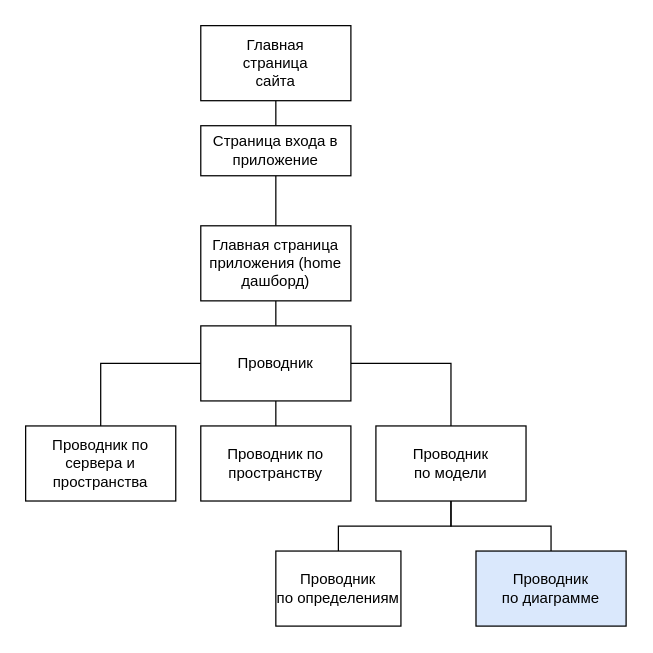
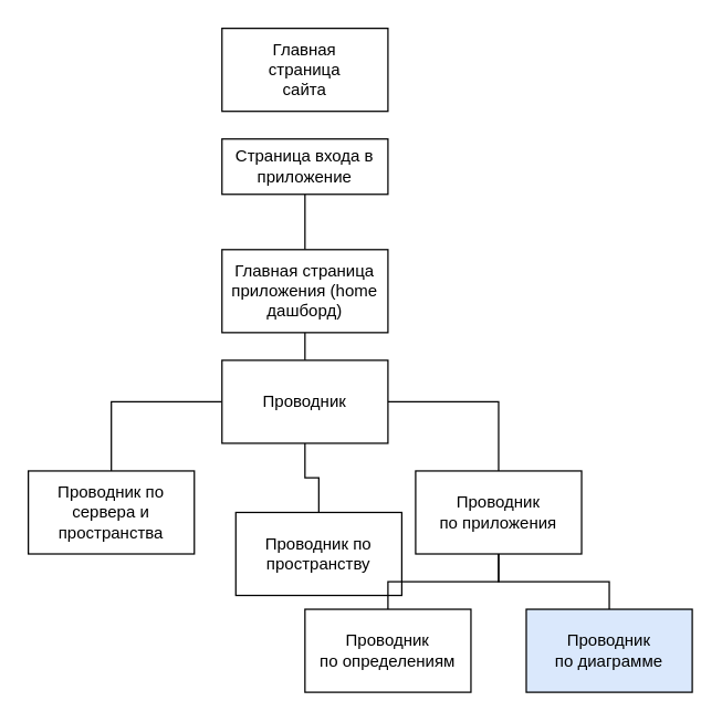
- <mxCell id="2" style="edgeStyle=orthogonalEdgeStyle;rounded=0;orthogonalLoop=1;jettySize=auto;html=1;entryX=0.5;entryY=0;entryDx=0;entryDy=0;startArrow=none;startFill=0;endArrow=none;endFill=0;" edge="1" parent="1" source="3" target="5"><mxGeometry relative="1" as="geometry" /></mxCell>
- <mxCell id="14" value="Проводник по&lt;br&gt;пространству" style="rounded=0;whiteSpace=wrap;html=1;" vertex="1" parent="1"><mxGeometry x="160" y="340" width="120" height="60" as="geometry" /></mxCell>
+ <mxCell id="14" value="Проводник по&lt;br&gt;пространству" style="rounded=0;whiteSpace=wrap;html=1;" vertex="1" parent="1"><mxGeometry x="170" y="370" width="120" height="60" as="geometry" /></mxCell>
- <mxCell id="16" value="Проводник&lt;br&gt;по модели" style="rounded=0;whiteSpace=wrap;html=1;" vertex="1" parent="1"><mxGeometry x="300" y="340" width="120" height="60" as="geometry" /></mxCell>
+ <mxCell id="16" value="Проводник&lt;br&gt;по приложения" style="rounded=0;whiteSpace=wrap;html=1;" vertex="1" parent="1"><mxGeometry x="300" y="340" width="120" height="60" as="geometry" /></mxCell>
- <mxCell id="18" value="Проводник&lt;br&gt;по определениям" style="rounded=0;whiteSpace=wrap;html=1;" vertex="1" parent="1"><mxGeometry x="220" y="440" width="100" height="60" as="geometry" /></mxCell>
+ <mxCell id="18" value="Проводник&lt;br&gt;по определениям" style="rounded=0;whiteSpace=wrap;html=1;" vertex="1" parent="1"><mxGeometry x="220" y="440" width="120" height="60" as="geometry" /></mxCell>
